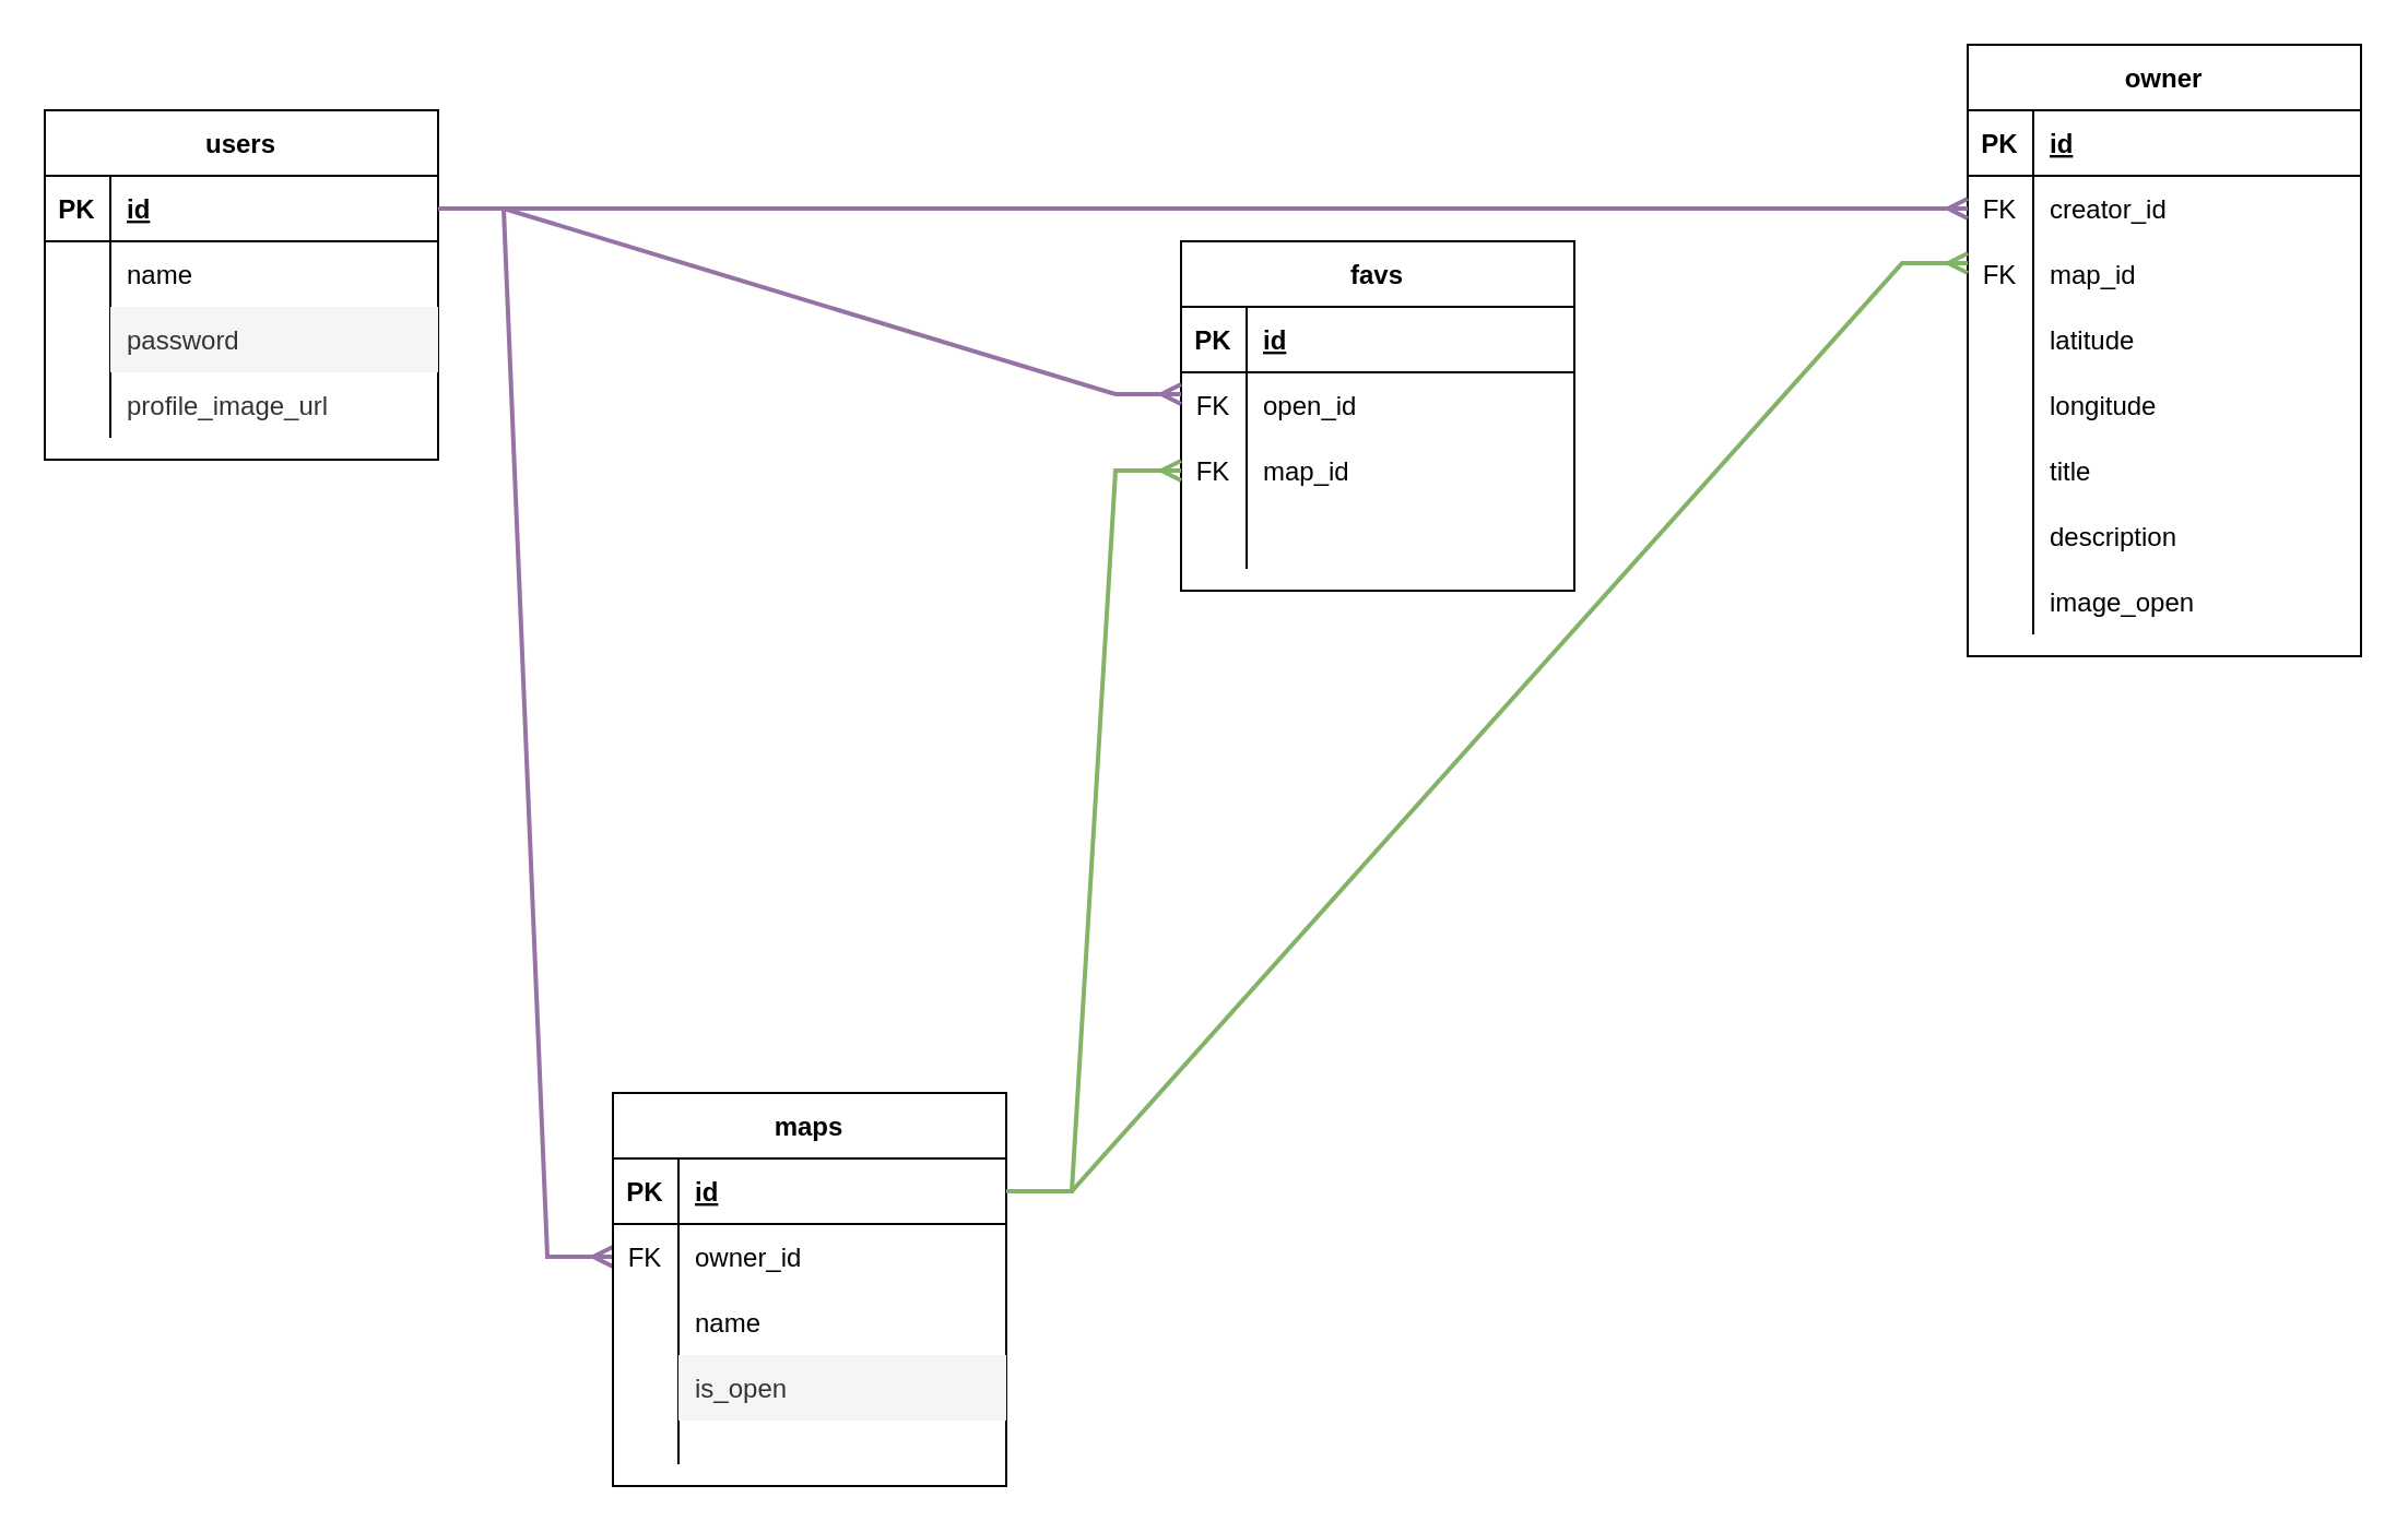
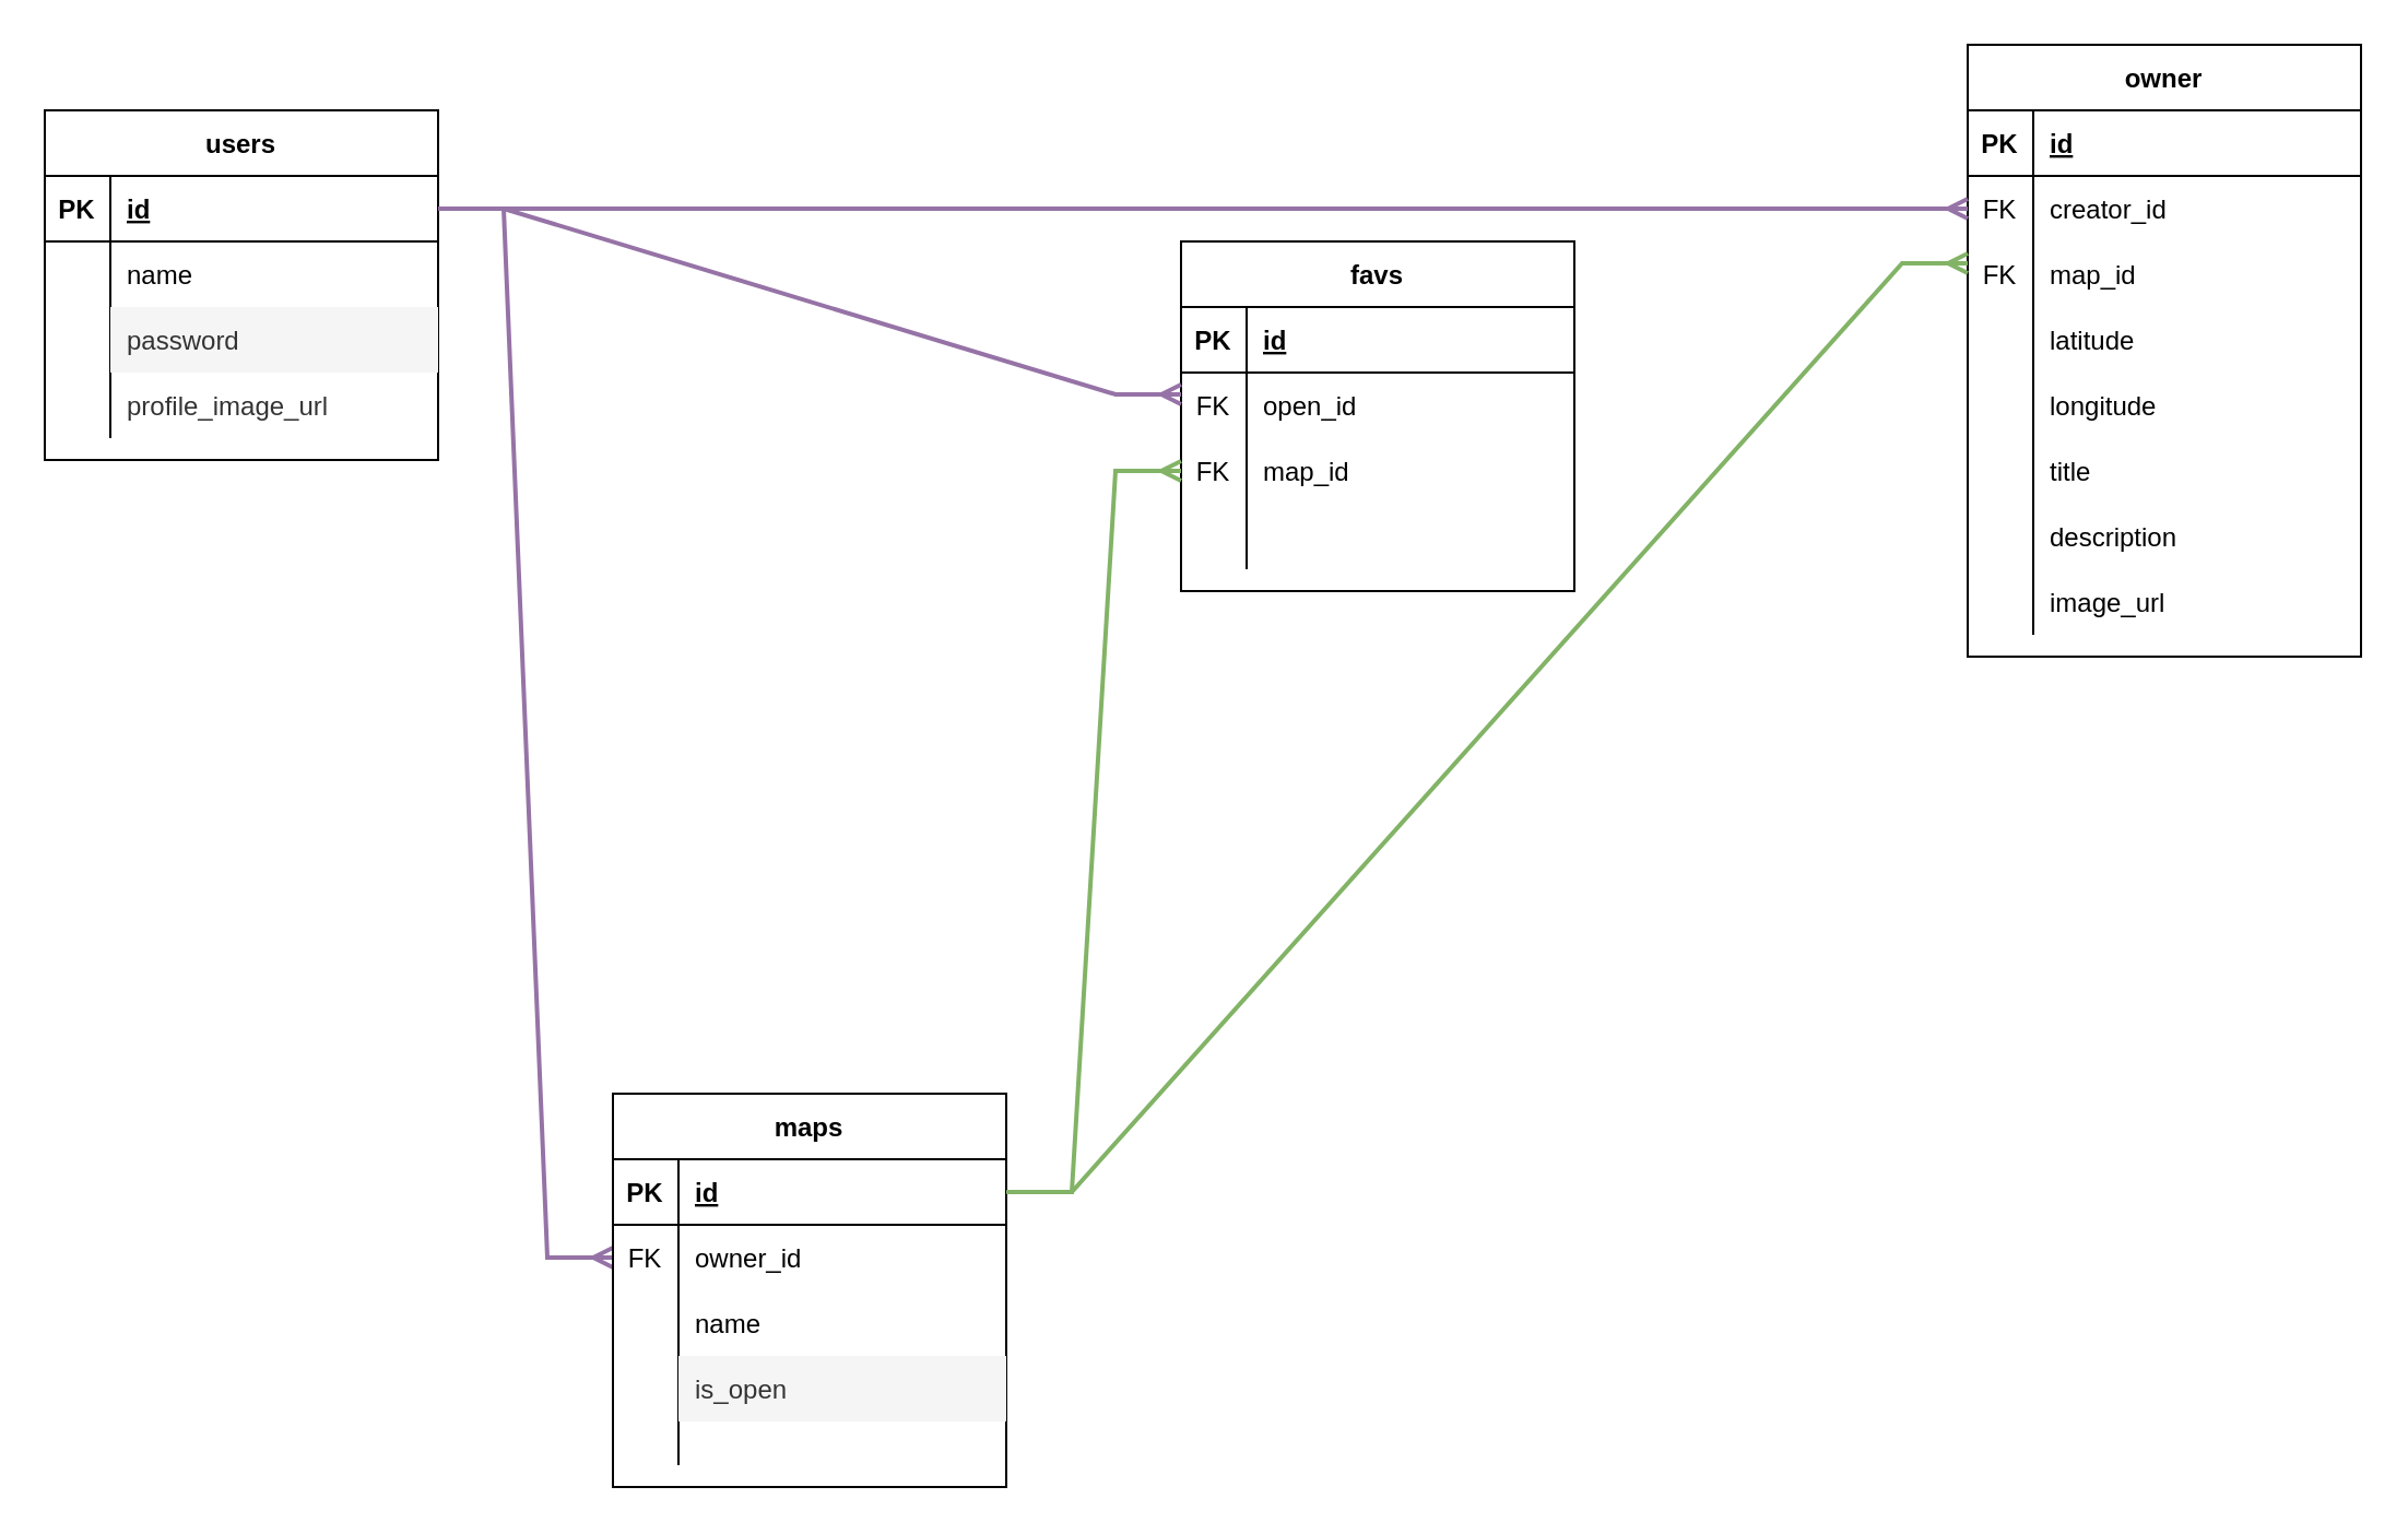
- <mxCell id="69" value="image_open" style="shape=partialRectangle;connectable=0;fillColor=none;top=0;left=0;bottom=0;right=0;align=left;spacingLeft=6;overflow=hidden;" parent="67" vertex="1"><mxGeometry x="30" width="150" height="30" as="geometry"><mxRectangle width="150" height="30" as="alternateBounds" /></mxGeometry></mxCell>
+ <mxCell id="69" value="image_url" style="shape=partialRectangle;connectable=0;fillColor=none;top=0;left=0;bottom=0;right=0;align=left;spacingLeft=6;overflow=hidden;" parent="67" vertex="1"><mxGeometry x="30" width="150" height="30" as="geometry"><mxRectangle width="150" height="30" as="alternateBounds" /></mxGeometry></mxCell>
